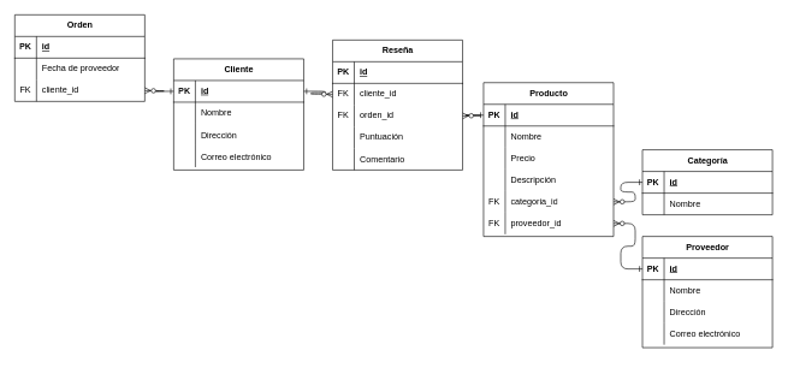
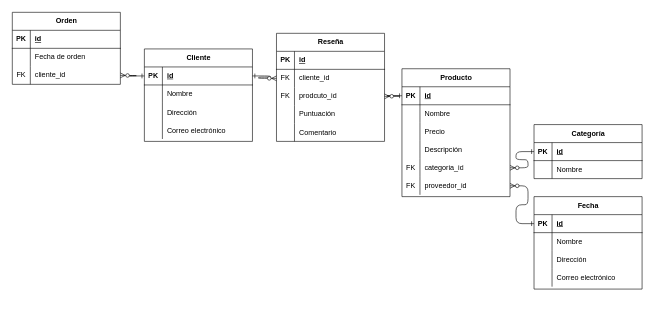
- <mxCell id="9" value="Fecha de proveedor" style="shape=partialRectangle;connectable=0;fillColor=none;top=0;left=0;bottom=0;right=0;align=left;spacingLeft=6;overflow=hidden;whiteSpace=wrap;html=1;" vertex="1" parent="7"><mxGeometry x="30" width="150" height="30" as="geometry"><mxRectangle width="150" height="30" as="alternateBounds" /></mxGeometry></mxCell>
+ <mxCell id="9" value="Fecha de orden" style="shape=partialRectangle;connectable=0;fillColor=none;top=0;left=0;bottom=0;right=0;align=left;spacingLeft=6;overflow=hidden;whiteSpace=wrap;html=1;" vertex="1" parent="7"><mxGeometry x="30" width="150" height="30" as="geometry"><mxRectangle width="150" height="30" as="alternateBounds" /></mxGeometry></mxCell>
- <mxCell id="35" value="orden_id" style="shape=partialRectangle;connectable=0;fillColor=none;top=0;left=0;bottom=0;right=0;align=left;spacingLeft=6;fontStyle=0;overflow=hidden;whiteSpace=wrap;html=1;" vertex="1" parent="33"><mxGeometry x="30" width="150" height="30" as="geometry"><mxRectangle width="150" height="30" as="alternateBounds" /></mxGeometry></mxCell>
+ <mxCell id="35" value="prodcuto_id" style="shape=partialRectangle;connectable=0;fillColor=none;top=0;left=0;bottom=0;right=0;align=left;spacingLeft=6;fontStyle=0;overflow=hidden;whiteSpace=wrap;html=1;" vertex="1" parent="33"><mxGeometry x="30" width="150" height="30" as="geometry"><mxRectangle width="150" height="30" as="alternateBounds" /></mxGeometry></mxCell>
- <mxCell id="70" value="Proveedor" style="shape=table;startSize=30;container=1;collapsible=1;childLayout=tableLayout;fixedRows=1;rowLines=0;fontStyle=1;align=center;resizeLast=1;html=1;" vertex="1" parent="1"><mxGeometry x="889" y="327" width="180" height="154" as="geometry" /></mxCell>
+ <mxCell id="70" value="Fecha" style="shape=table;startSize=30;container=1;collapsible=1;childLayout=tableLayout;fixedRows=1;rowLines=0;fontStyle=1;align=center;resizeLast=1;html=1;" vertex="1" parent="1"><mxGeometry x="889" y="327" width="180" height="154" as="geometry" /></mxCell>
